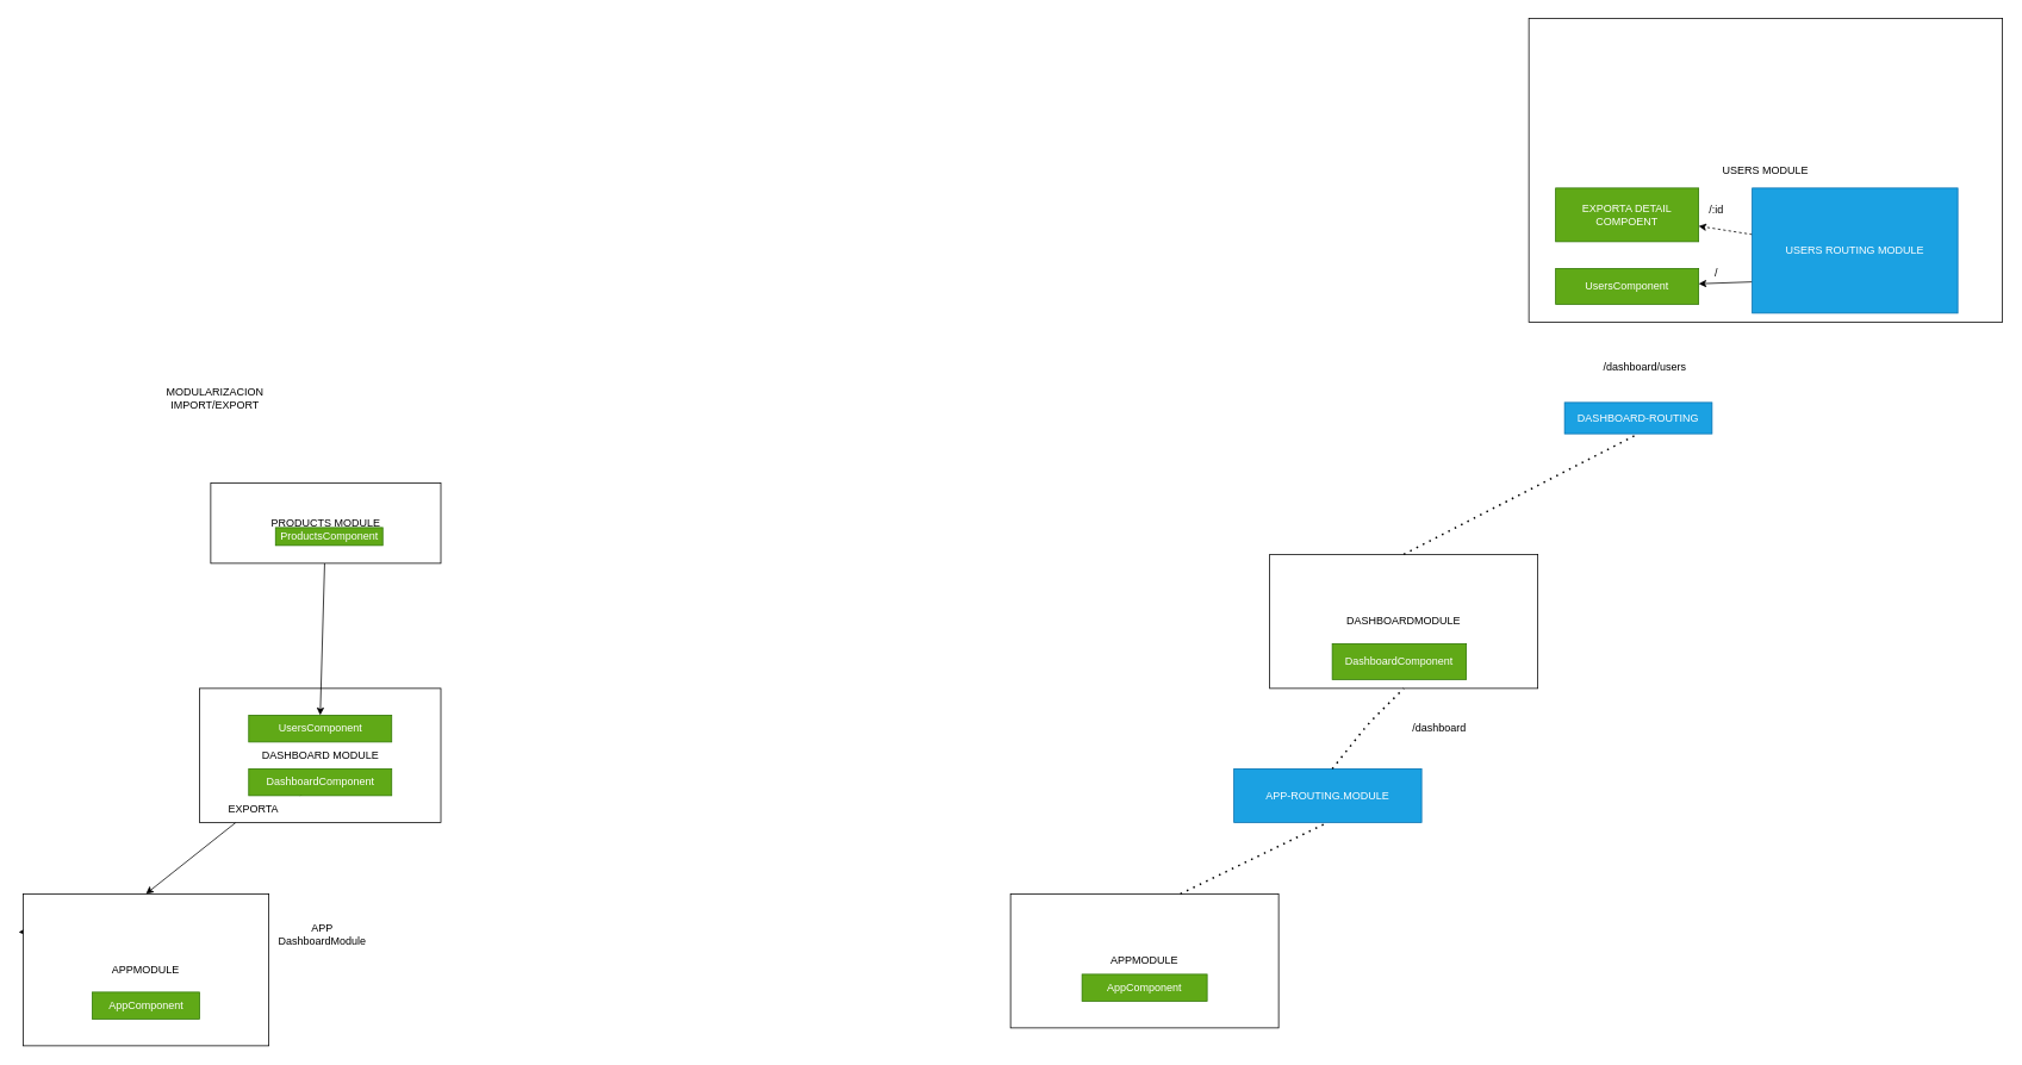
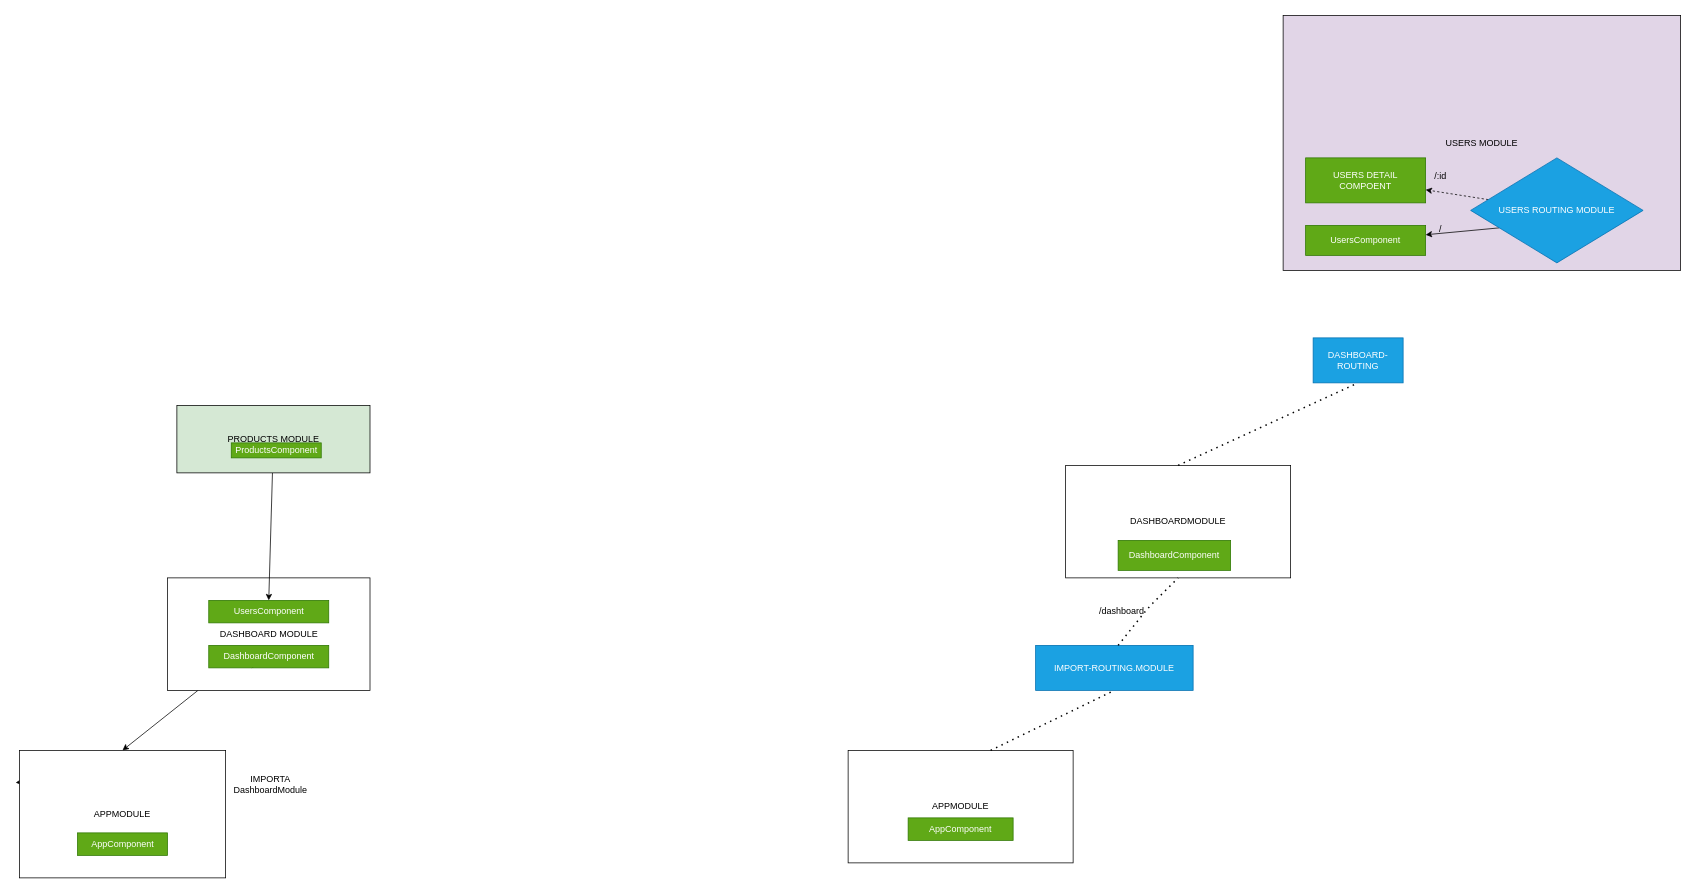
- <mxCell id="24" value="USERS MODULE" style="rounded=0;whiteSpace=wrap;html=1;" vertex="1" parent="1"><mxGeometry x="1710" y="20" width="530" height="340" as="geometry" /></mxCell>
+ <mxCell id="24" value="USERS MODULE" style="rounded=0;whiteSpace=wrap;html=1;fillColor=#e1d5e7;" vertex="1" parent="1"><mxGeometry x="1710" y="20" width="530" height="340" as="geometry" /></mxCell>
- <mxCell id="29" value="EXPORTA DETAIL COMPOENT" style="rounded=0;whiteSpace=wrap;html=1;fillColor=#60a917;fontColor=#ffffff;strokeColor=#2D7600;" vertex="1" parent="1"><mxGeometry x="1740" y="210" width="160" height="60" as="geometry" /></mxCell>
+ <mxCell id="29" value="USERS DETAIL COMPOENT" style="rounded=0;whiteSpace=wrap;html=1;fillColor=#60a917;fontColor=#ffffff;strokeColor=#2D7600;" vertex="1" parent="1"><mxGeometry x="1740" y="210" width="160" height="60" as="geometry" /></mxCell>
- <mxCell id="32" value="USERS ROUTING MODULE" style="rounded=0;whiteSpace=wrap;html=1;fillColor=#1ba1e2;fontColor=#ffffff;strokeColor=#006EAF;" vertex="1" parent="1"><mxGeometry x="1960" y="210" width="230" height="140" as="geometry" /></mxCell>
+ <mxCell id="32" value="USERS ROUTING MODULE" style="rhombus;whiteSpace=wrap;html=1;fillColor=#1ba1e2;fontColor=#ffffff;strokeColor=#006EAF;" vertex="1" parent="1"><mxGeometry x="1960" y="210" width="230" height="140" as="geometry" /></mxCell>
- <mxCell id="28" value="/dashboard/users" style="text;html=1;strokeColor=none;fillColor=none;align=center;verticalAlign=middle;whiteSpace=wrap;rounded=0;" vertex="1" parent="1"><mxGeometry x="1760" y="390" width="160" height="40" as="geometry" /></mxCell>
- <mxCell id="15" value="MODULARIZACION IMPORT/EXPORT" style="text;html=1;strokeColor=none;fillColor=none;align=center;verticalAlign=middle;whiteSpace=wrap;rounded=0;" vertex="1" parent="1"><mxGeometry x="140" y="400" width="200" height="90" as="geometry" /></mxCell>
- <mxCell id="26" value="DASHBOARD-ROUTING" style="rounded=0;whiteSpace=wrap;html=1;fillColor=#1ba1e2;fontColor=#ffffff;strokeColor=#006EAF;" vertex="1" parent="1"><mxGeometry x="1750" y="450" width="165" height="35" as="geometry" /></mxCell>
+ <mxCell id="26" value="DASHBOARD-ROUTING" style="rounded=0;whiteSpace=wrap;html=1;fillColor=#1ba1e2;fontColor=#ffffff;strokeColor=#006EAF;" vertex="1" parent="1"><mxGeometry x="1750" y="450" width="120" height="60" as="geometry" /></mxCell>
- <mxCell id="13" value="PRODUCTS MODULE" style="rounded=0;whiteSpace=wrap;html=1;" vertex="1" parent="1"><mxGeometry x="235" y="540" width="257.5" height="90" as="geometry" /></mxCell>
+ <mxCell id="13" value="PRODUCTS MODULE" style="rounded=0;whiteSpace=wrap;html=1;fillColor=#d5e8d4;" vertex="1" parent="1"><mxGeometry x="235" y="540" width="257.5" height="90" as="geometry" /></mxCell>
- <mxCell id="21" value="/dashboard" style="text;html=1;strokeColor=none;fillColor=none;align=center;verticalAlign=middle;whiteSpace=wrap;rounded=0;" vertex="1" parent="1"><mxGeometry x="1580" y="800" width="60" height="30" as="geometry" /></mxCell>
+ <mxCell id="21" value="/dashboard" style="text;html=1;strokeColor=none;fillColor=none;align=center;verticalAlign=middle;whiteSpace=wrap;rounded=0;" vertex="1" parent="1"><mxGeometry x="1465" y="800" width="60" height="30" as="geometry" /></mxCell>
- <mxCell id="20" value="APP-ROUTING.MODULE" style="rounded=0;whiteSpace=wrap;html=1;fillColor=#1ba1e2;fontColor=#ffffff;strokeColor=#006EAF;" vertex="1" parent="1"><mxGeometry x="1380" y="860" width="210" height="60" as="geometry" /></mxCell>
+ <mxCell id="20" value="IMPORT-ROUTING.MODULE" style="rounded=0;whiteSpace=wrap;html=1;fillColor=#1ba1e2;fontColor=#ffffff;strokeColor=#006EAF;" vertex="1" parent="1"><mxGeometry x="1380" y="860" width="210" height="60" as="geometry" /></mxCell>
- <mxCell id="9" value="EXPORTA" style="text;html=1;strokeColor=none;fillColor=none;align=center;verticalAlign=middle;whiteSpace=wrap;rounded=0;" vertex="1" parent="1"><mxGeometry x="252.5" y="890" width="60" height="30" as="geometry" /></mxCell>
- <mxCell id="10" value="APP&lt;br&gt;DashboardModule" style="text;html=1;strokeColor=none;fillColor=none;align=center;verticalAlign=middle;whiteSpace=wrap;rounded=0;" vertex="1" parent="1"><mxGeometry x="300" y="1030" width="120" height="30" as="geometry" /></mxCell>
+ <mxCell id="10" value="IMPORTA&lt;br&gt;DashboardModule" style="text;html=1;strokeColor=none;fillColor=none;align=center;verticalAlign=middle;whiteSpace=wrap;rounded=0;" vertex="1" parent="1"><mxGeometry x="300" y="1030" width="120" height="30" as="geometry" /></mxCell>
